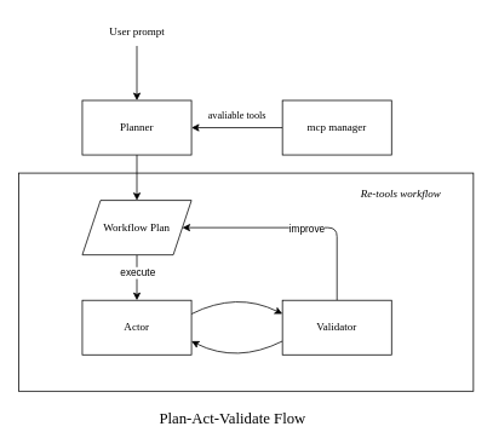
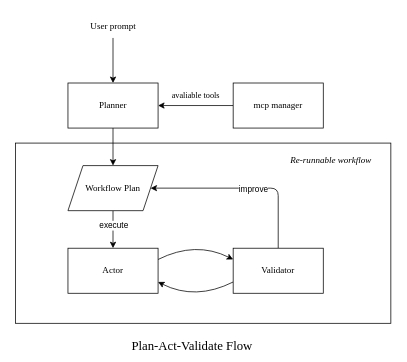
- <mxCell id="19" value="Re-tools workflow" style="text;html=1;align=center;verticalAlign=middle;resizable=0;points=[];autosize=1;strokeColor=none;fillColor=none;fontStyle=2;fontFamily=Comic Sans MS;" parent="1" vertex="1"><mxGeometry x="370" y="198" width="140" height="30" as="geometry" /></mxCell>
+ <mxCell id="19" value="Re-runnable workflow" style="text;html=1;align=center;verticalAlign=middle;resizable=0;points=[];autosize=1;strokeColor=none;fillColor=none;fontStyle=2;fontFamily=Comic Sans MS;" parent="1" vertex="1"><mxGeometry x="370" y="198" width="140" height="30" as="geometry" /></mxCell>
